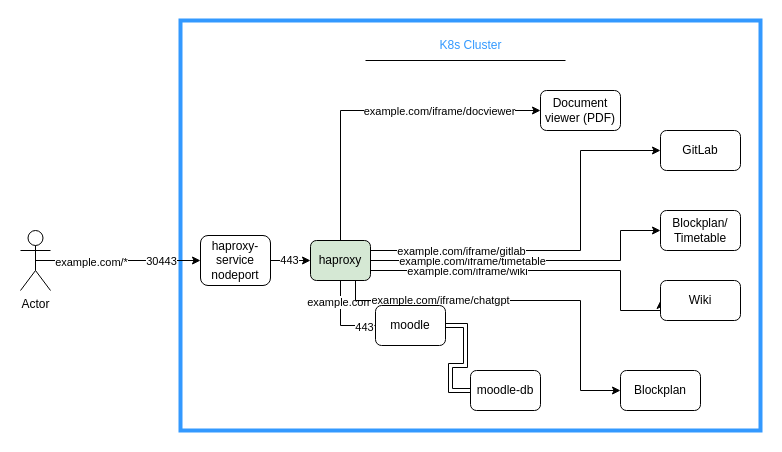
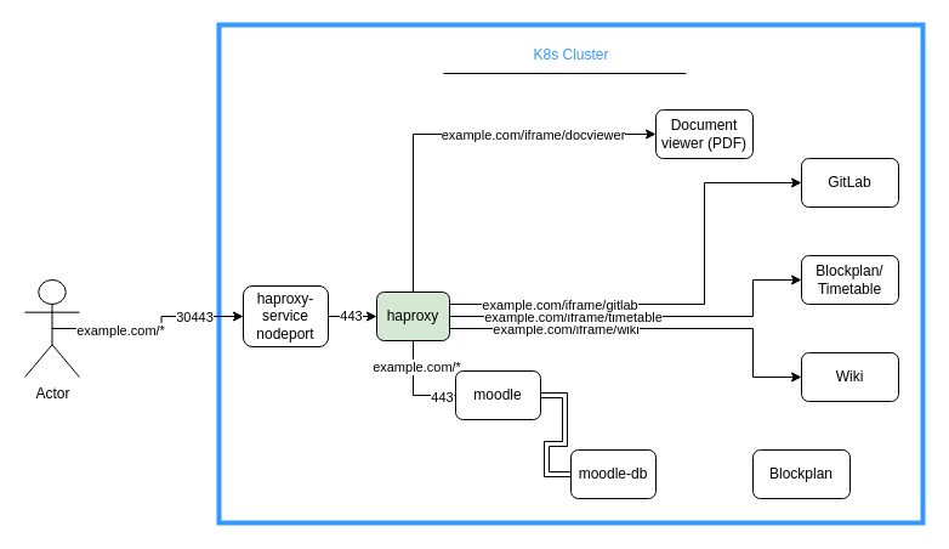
- <mxCell id="26" value="Actor" style="shape=umlActor;verticalLabelPosition=bottom;verticalAlign=top;html=1;outlineConnect=0;" parent="1" vertex="1"><mxGeometry x="20" y="230" width="30" height="60" as="geometry" /></mxCell>
+ <mxCell id="26" value="Actor" style="shape=umlActor;verticalLabelPosition=bottom;verticalAlign=top;html=1;outlineConnect=0;" parent="1" vertex="1"><mxGeometry x="20" y="230" width="45" height="80" as="geometry" /></mxCell>
- <mxCell id="17" style="edgeStyle=orthogonalEdgeStyle;rounded=0;orthogonalLoop=1;jettySize=auto;html=1;exitX=0.75;exitY=1;exitDx=0;exitDy=0;entryX=0;entryY=0.5;entryDx=0;entryDy=0;" edge="1" parent="1" source="19" target="33"><mxGeometry relative="1" as="geometry"><Array as="points"><mxPoint x="355" y="300" /><mxPoint x="580" y="300" /><mxPoint x="580" y="390" /></Array></mxGeometry></mxCell>
- <mxCell id="18" value="example.com/iframe/chatgpt" style="edgeLabel;html=1;align=center;verticalAlign=middle;resizable=0;points=[];" vertex="1" connectable="0" parent="17"><mxGeometry x="-0.448" y="1" relative="1" as="geometry"><mxPoint as="offset" /></mxGeometry></mxCell>
- <mxCell id="27" value="Wiki" style="rounded=1;whiteSpace=wrap;html=1;" parent="1" vertex="1"><mxGeometry x="660" y="280" width="80" height="40" as="geometry" /></mxCell>
+ <mxCell id="27" value="Wiki" style="rounded=1;whiteSpace=wrap;html=1;" parent="1" vertex="1"><mxGeometry x="660" y="290" width="80" height="40" as="geometry" /></mxCell>
